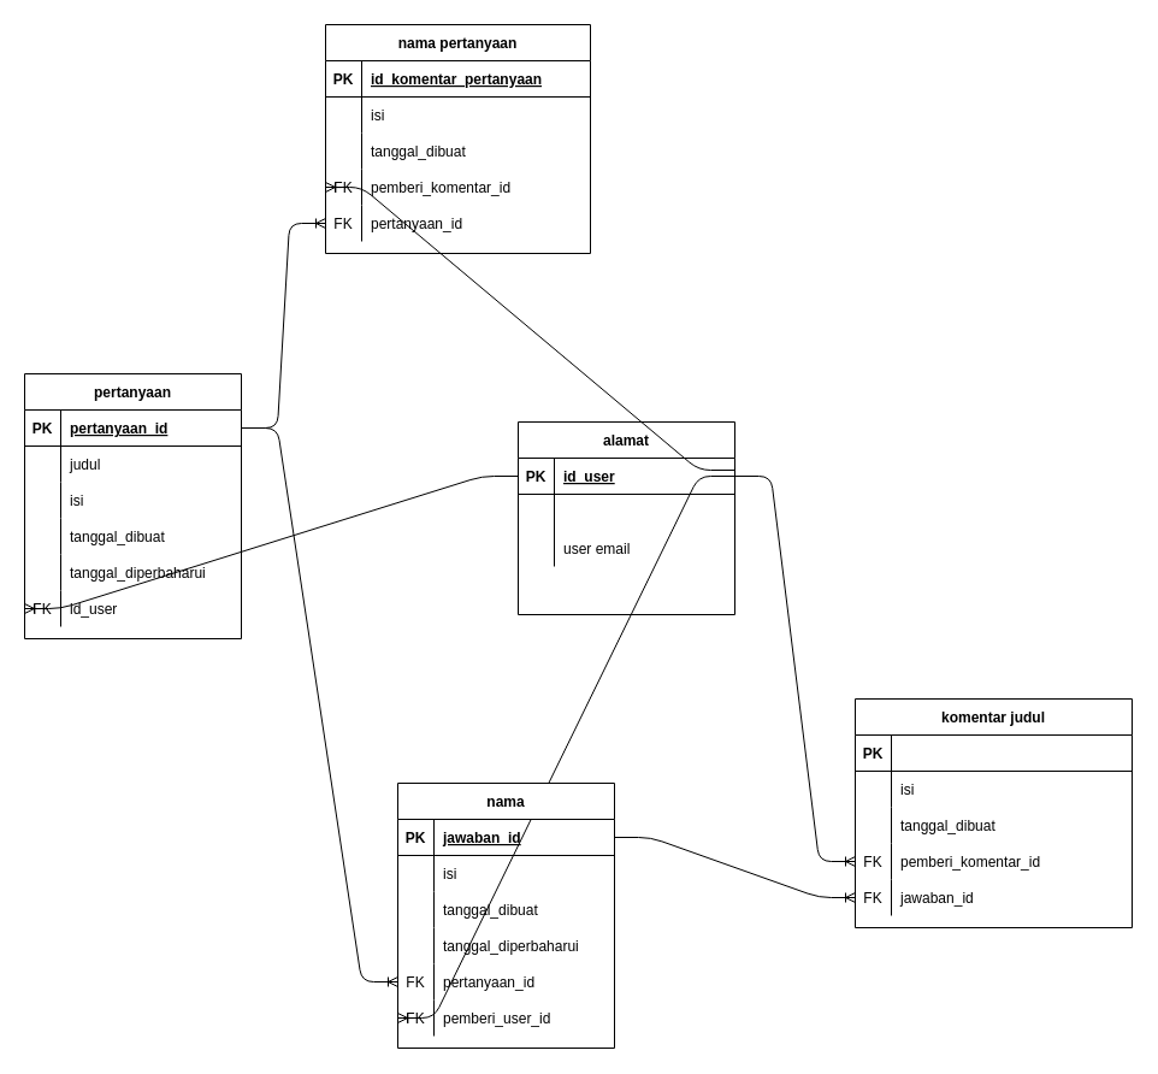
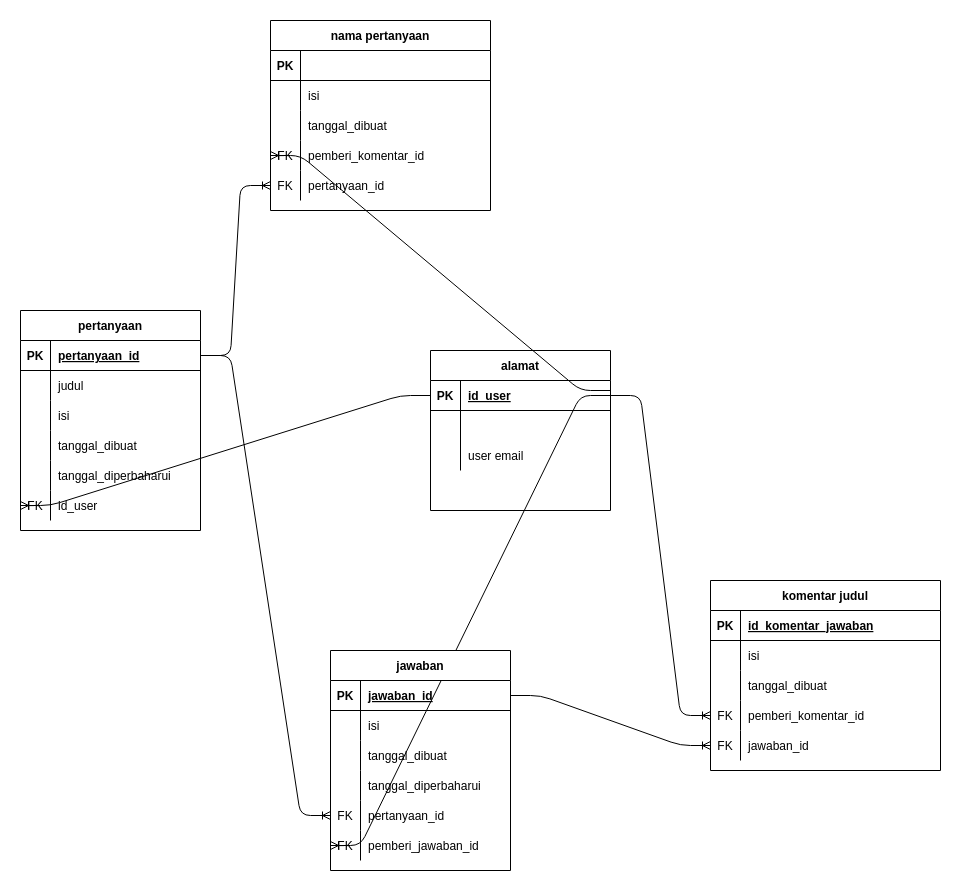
- <mxCell id="27" value="id_komentar_pertanyaan" style="shape=partialRectangle;connectable=0;fillColor=none;top=0;left=0;bottom=0;right=0;align=left;spacingLeft=6;fontStyle=5;overflow=hidden;" vertex="1" parent="25"><mxGeometry x="30" width="190" height="30" as="geometry" /></mxCell>
+ <mxCell id="76" value="id_komentar_jawaban" style="shape=partialRectangle;connectable=0;fillColor=none;top=0;left=0;bottom=0;right=0;align=left;spacingLeft=6;fontStyle=5;overflow=hidden;" vertex="1" parent="74"><mxGeometry x="30" width="200" height="30" as="geometry" /></mxCell>
- <mxCell id="53" value="nama" style="shape=table;startSize=30;container=1;collapsible=1;childLayout=tableLayout;fixedRows=1;rowLines=0;fontStyle=1;align=center;resizeLast=1;" vertex="1" parent="1"><mxGeometry x="330" y="650" width="180" height="220" as="geometry" /></mxCell>
+ <mxCell id="53" value="jawaban" style="shape=table;startSize=30;container=1;collapsible=1;childLayout=tableLayout;fixedRows=1;rowLines=0;fontStyle=1;align=center;resizeLast=1;" vertex="1" parent="1"><mxGeometry x="330" y="650" width="180" height="220" as="geometry" /></mxCell>
- <mxCell id="71" value="pemberi_user_id" style="shape=partialRectangle;connectable=0;fillColor=none;top=0;left=0;bottom=0;right=0;align=left;spacingLeft=6;overflow=hidden;" vertex="1" parent="69"><mxGeometry x="30" width="150" height="30" as="geometry" /></mxCell>
+ <mxCell id="71" value="pemberi_jawaban_id" style="shape=partialRectangle;connectable=0;fillColor=none;top=0;left=0;bottom=0;right=0;align=left;spacingLeft=6;overflow=hidden;" vertex="1" parent="69"><mxGeometry x="30" width="150" height="30" as="geometry" /></mxCell>
